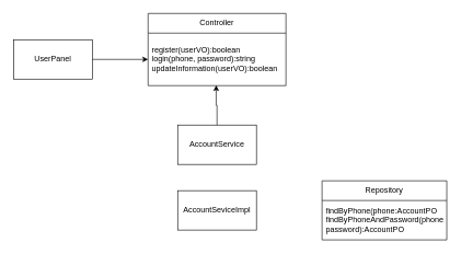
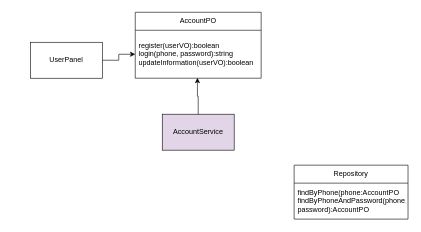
- <mxCell id="4" value="Controller" style="swimlane;fontStyle=0;childLayout=stackLayout;horizontal=1;startSize=30;horizontalStack=0;resizeParent=1;resizeParentMax=0;resizeLast=0;collapsible=1;marginBottom=0;whiteSpace=wrap;html=1;" parent="1" vertex="1"><mxGeometry x="225" y="20" width="210" height="110" as="geometry" /></mxCell>
+ <mxCell id="4" value="AccountPO" style="swimlane;fontStyle=0;childLayout=stackLayout;horizontal=1;startSize=30;horizontalStack=0;resizeParent=1;resizeParentMax=0;resizeLast=0;collapsible=1;marginBottom=0;whiteSpace=wrap;html=1;" parent="1" vertex="1"><mxGeometry x="225" y="20" width="210" height="110" as="geometry" /></mxCell>
- <mxCell id="3" value="UserPanel" style="rounded=0;whiteSpace=wrap;html=1;" parent="1" vertex="1"><mxGeometry x="20" y="60" width="120" height="60" as="geometry" /></mxCell>
+ <mxCell id="3" value="UserPanel" style="rounded=0;whiteSpace=wrap;html=1;" parent="1" vertex="1"><mxGeometry x="50" y="70" width="120" height="60" as="geometry" /></mxCell>
- <mxCell id="7" value="AccountService" style="rounded=0;whiteSpace=wrap;html=1;" parent="1" vertex="1"><mxGeometry x="270" y="190" width="120" height="60" as="geometry" /></mxCell>
+ <mxCell id="7" value="AccountService" style="rounded=0;whiteSpace=wrap;html=1;fillColor=#e1d5e7;" parent="1" vertex="1"><mxGeometry x="270" y="190" width="120" height="60" as="geometry" /></mxCell>
- <mxCell id="6" value="AccountSeviceImpl" style="rounded=0;whiteSpace=wrap;html=1;" parent="1" vertex="1"><mxGeometry x="270" y="290" width="120" height="60" as="geometry" /></mxCell>
